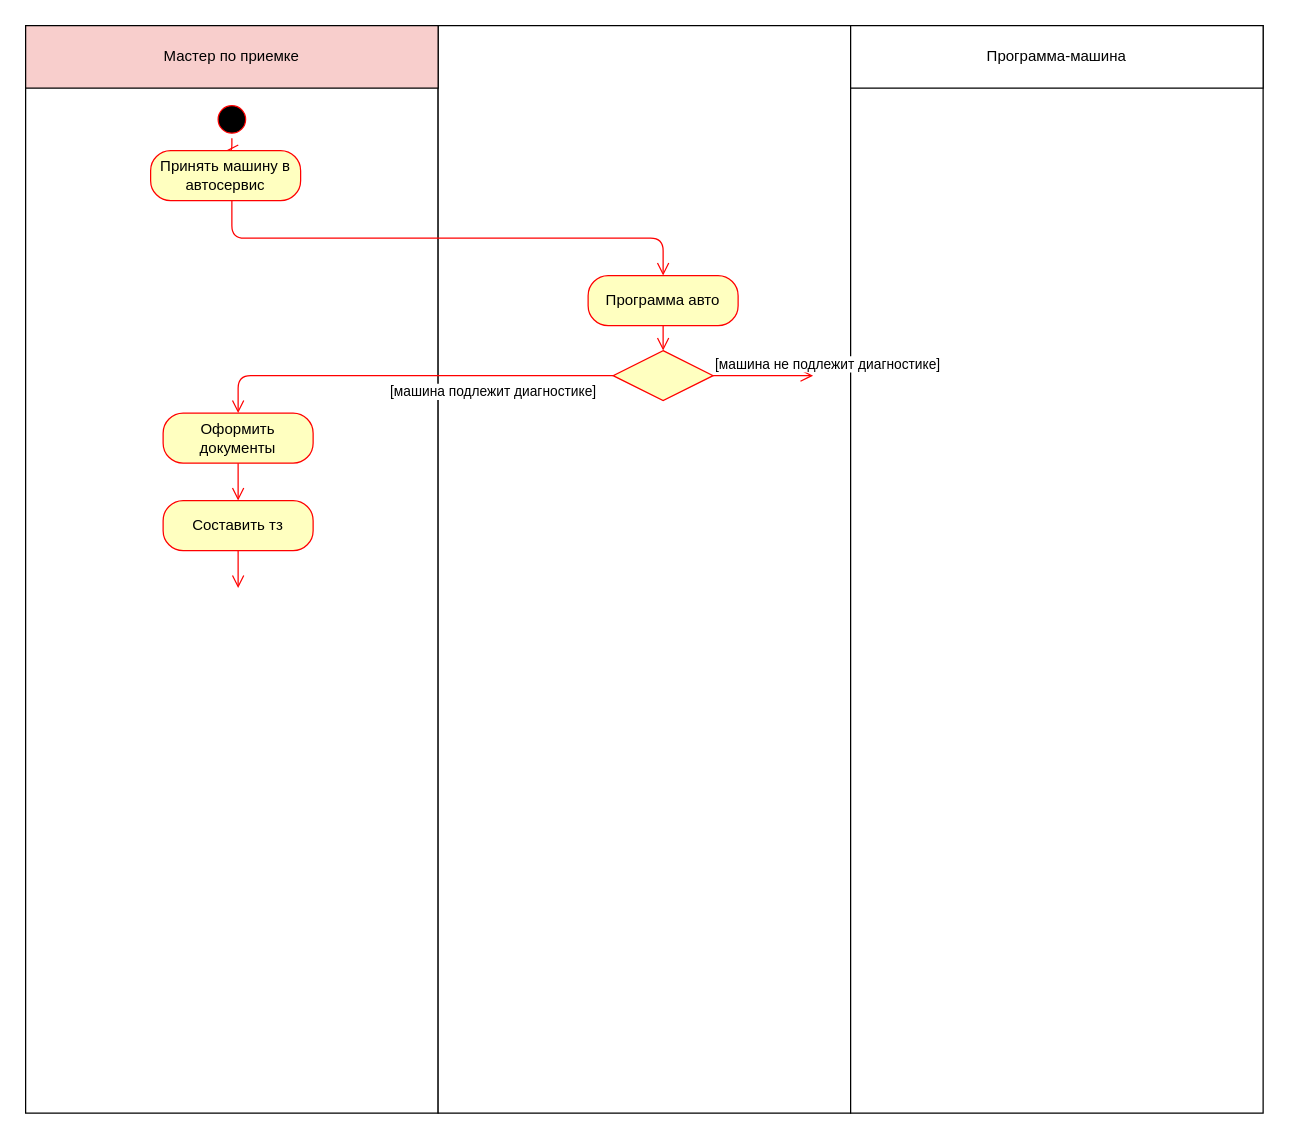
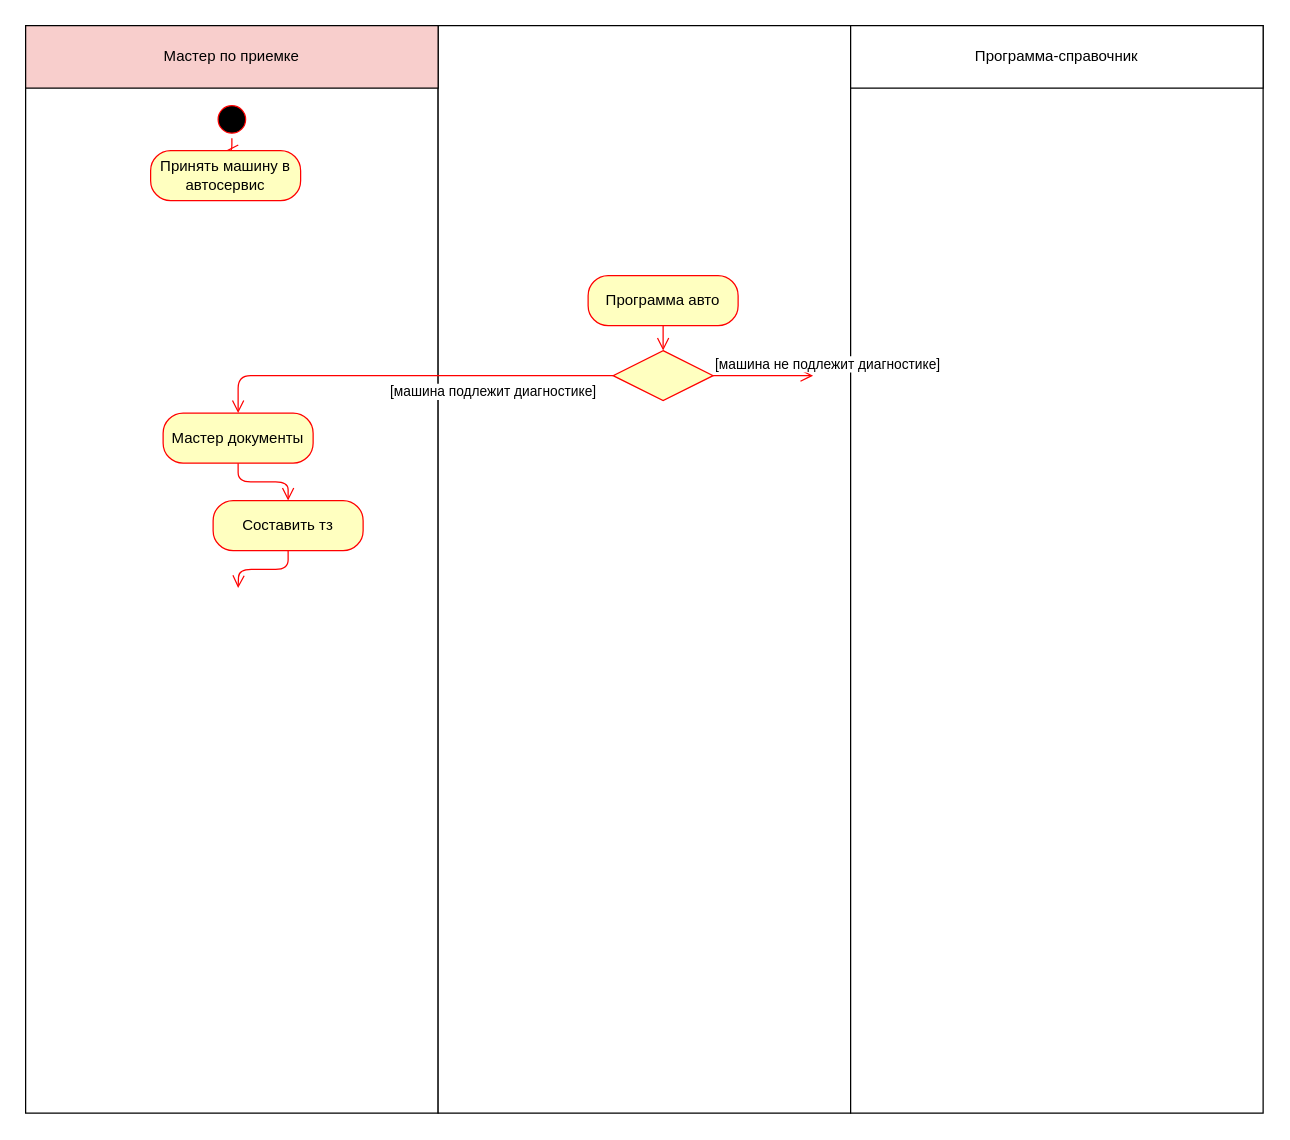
- <mxCell id="6" value="Программа-машина" style="rounded=0;whiteSpace=wrap;html=1;" vertex="1" parent="1"><mxGeometry x="680" y="20" width="330" height="50" as="geometry" /></mxCell>
+ <mxCell id="6" value="Программа-справочник" style="rounded=0;whiteSpace=wrap;html=1;" vertex="1" parent="1"><mxGeometry x="680" y="20" width="330" height="50" as="geometry" /></mxCell>
- <mxCell id="10" value="" style="edgeStyle=orthogonalEdgeStyle;html=1;verticalAlign=bottom;endArrow=open;endSize=8;strokeColor=#ff0000;entryX=0.5;entryY=0;entryDx=0;entryDy=0;" edge="1" source="9" parent="1" target="18"><mxGeometry relative="1" as="geometry"><mxPoint x="185" y="280" as="targetPoint" /><Array as="points"><mxPoint x="185" y="190" /><mxPoint x="530" y="190" /></Array></mxGeometry></mxCell>
- <mxCell id="14" value="Оформить документы" style="rounded=1;whiteSpace=wrap;html=1;arcSize=40;fontColor=#000000;fillColor=#ffffc0;strokeColor=#ff0000;" vertex="1" parent="1"><mxGeometry x="130" y="330" width="120" height="40" as="geometry" /></mxCell>
+ <mxCell id="14" value="Мастер документы" style="rounded=1;whiteSpace=wrap;html=1;arcSize=40;fontColor=#000000;fillColor=#ffffc0;strokeColor=#ff0000;" vertex="1" parent="1"><mxGeometry x="130" y="330" width="120" height="40" as="geometry" /></mxCell>
- <mxCell id="16" value="Составить тз" style="rounded=1;whiteSpace=wrap;html=1;arcSize=40;fontColor=#000000;fillColor=#ffffc0;strokeColor=#ff0000;" vertex="1" parent="1"><mxGeometry x="130" y="400" width="120" height="40" as="geometry" /></mxCell>
+ <mxCell id="16" value="Составить тз" style="rounded=1;whiteSpace=wrap;html=1;arcSize=40;fontColor=#000000;fillColor=#ffffc0;strokeColor=#ff0000;" vertex="1" parent="1"><mxGeometry x="170" y="400" width="120" height="40" as="geometry" /></mxCell>
